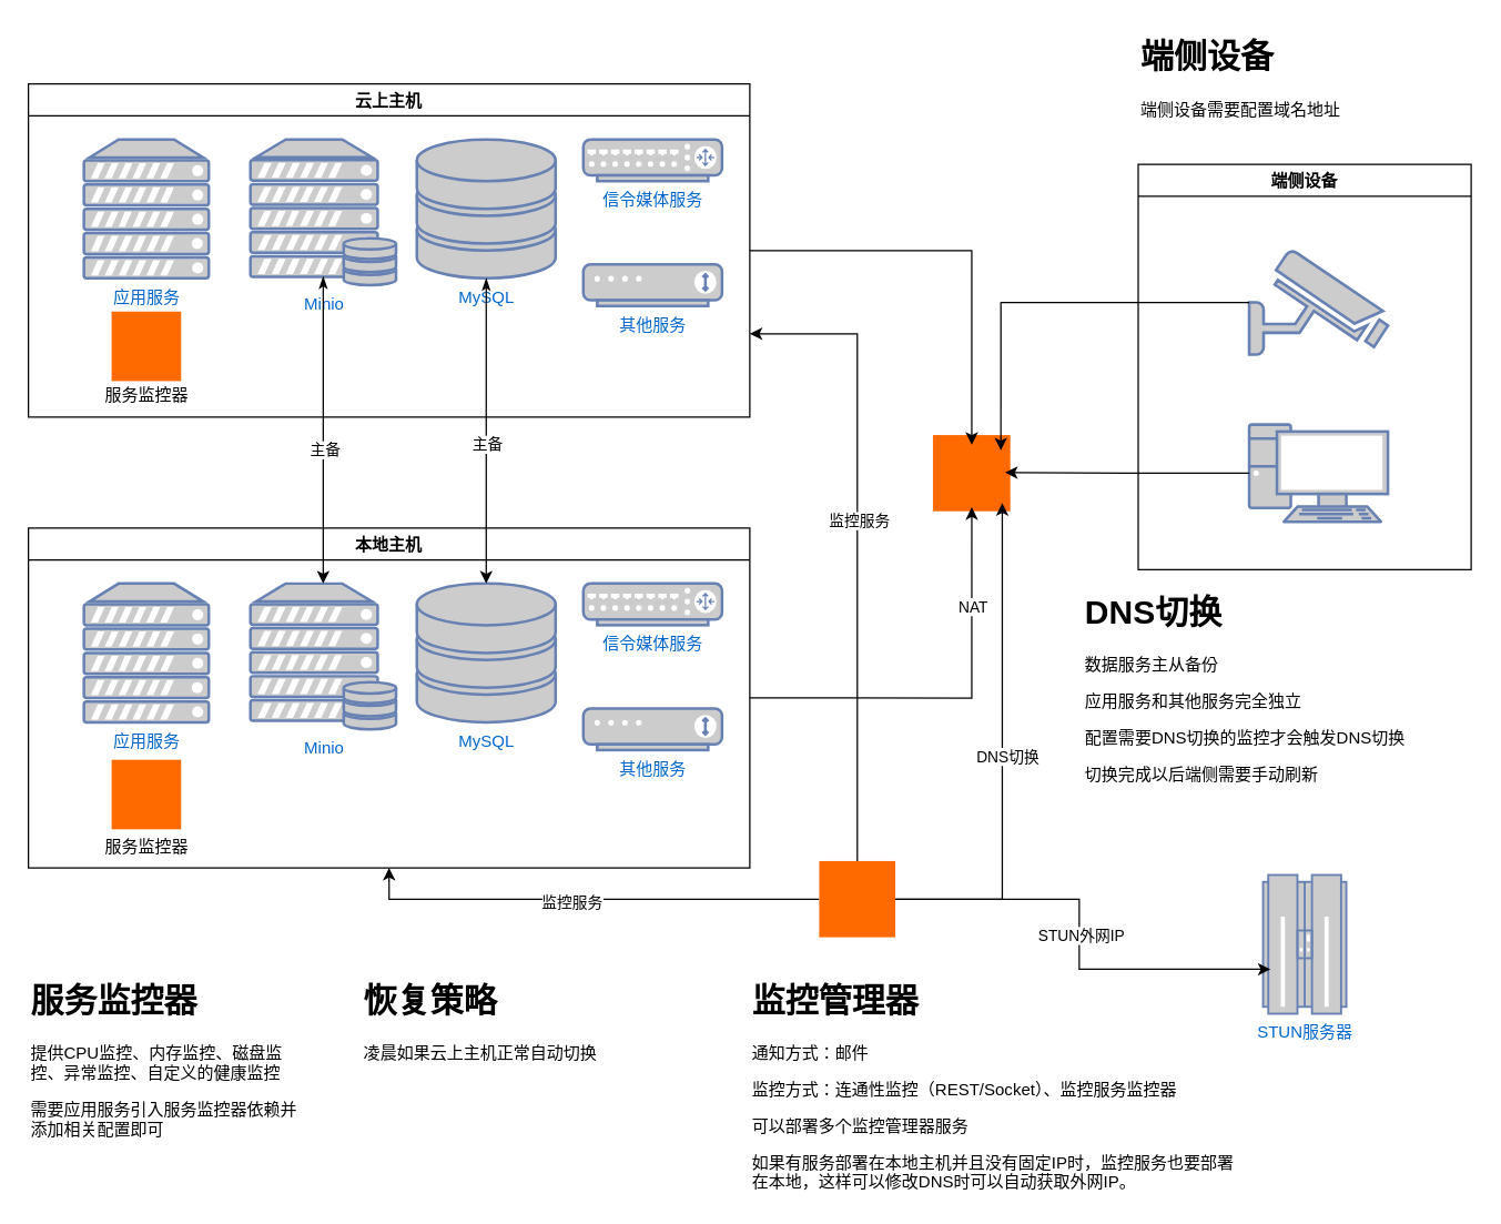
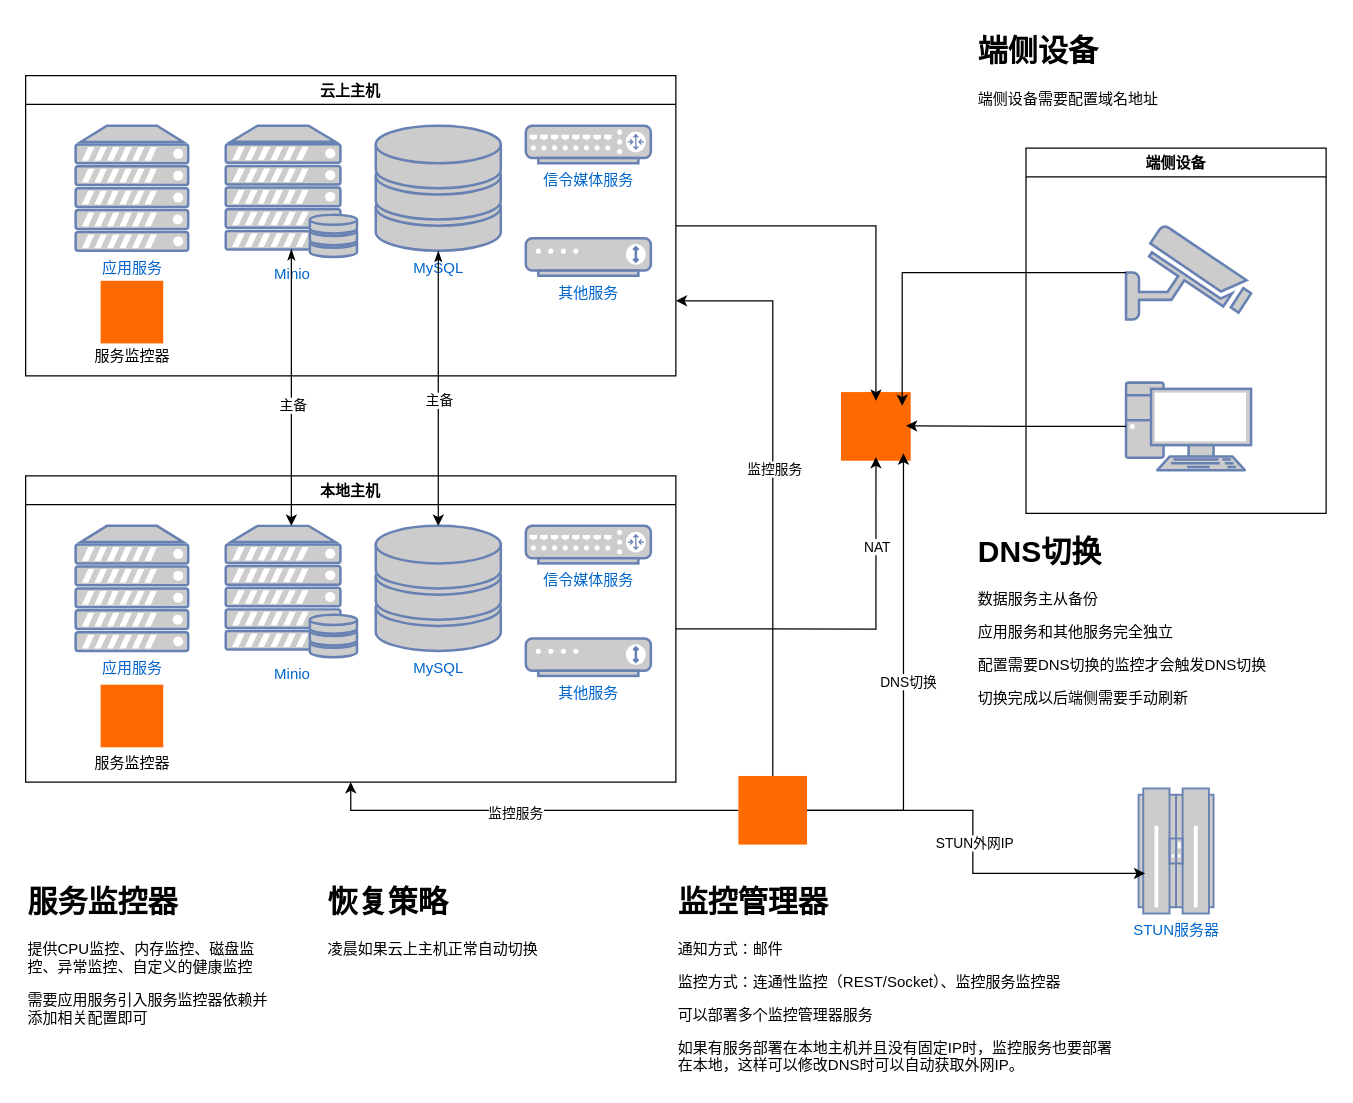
- <mxCell id="44" value="&lt;h1 style=&quot;margin-top: 0px;&quot;&gt;端侧设备&lt;/h1&gt;&lt;p&gt;端侧设备需要配置域名地址&lt;/p&gt;" style="text;html=1;whiteSpace=wrap;overflow=hidden;rounded=0;" parent="1" vertex="1"><mxGeometry x="820" width="160" height="80" as="geometry" y="20" /></mxCell>
+ <mxCell id="44" value="&lt;h1 style=&quot;margin-top: 0px;&quot;&gt;端侧设备&lt;/h1&gt;&lt;p&gt;端侧设备需要配置域名地址&lt;/p&gt;" style="text;html=1;whiteSpace=wrap;overflow=hidden;rounded=0;" parent="1" vertex="1"><mxGeometry x="780" y="20" width="160" height="80" as="geometry" /></mxCell>
